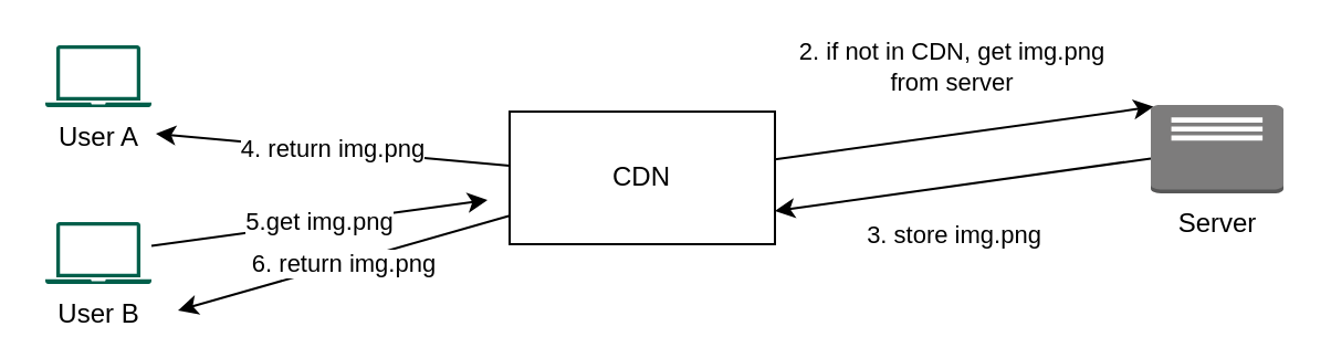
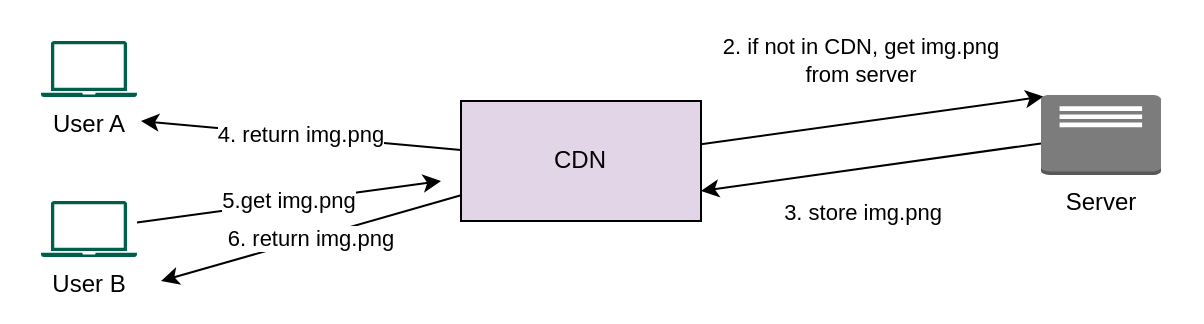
- <mxCell id="8" value="CDN" style="rounded=0;whiteSpace=wrap;html=1;" vertex="1" parent="1"><mxGeometry x="230" y="50" width="120" height="60" as="geometry" /></mxCell>
+ <mxCell id="8" value="CDN" style="rounded=0;whiteSpace=wrap;html=1;fillColor=#e1d5e7;" vertex="1" parent="1"><mxGeometry x="230" y="50" width="120" height="60" as="geometry" /></mxCell>
